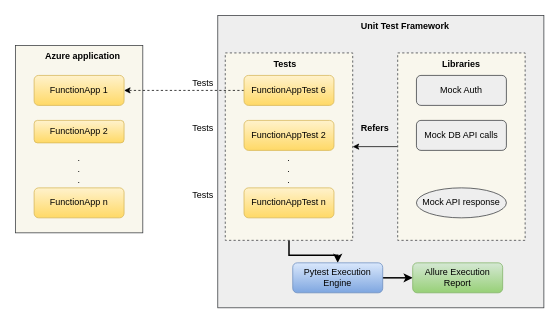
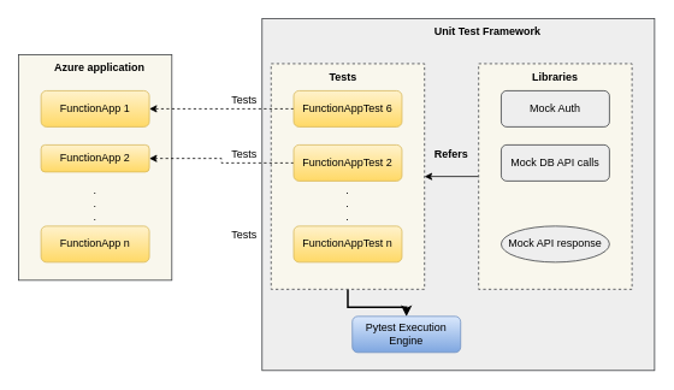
+ <mxCell id="13" style="edgeStyle=orthogonalEdgeStyle;rounded=0;orthogonalLoop=1;jettySize=auto;html=1;exitX=0;exitY=0.5;exitDx=0;exitDy=0;entryX=1;entryY=0.5;entryDx=0;entryDy=0;dashed=1;" edge="1" parent="1" source="14" target="5"><mxGeometry relative="1" as="geometry" /></mxCell>
- <mxCell id="22" style="edgeStyle=orthogonalEdgeStyle;rounded=0;orthogonalLoop=1;jettySize=auto;html=1;exitX=1;exitY=0.5;exitDx=0;exitDy=0;entryX=0;entryY=0.5;entryDx=0;entryDy=0;strokeWidth=2;" edge="1" parent="1" source="23" target="24"><mxGeometry relative="1" as="geometry" /></mxCell>
- <mxCell id="24" value="Allure Execution Report" style="rounded=1;whiteSpace=wrap;html=1;fillColor=#d5e8d4;strokeColor=#82b366;gradientColor=#97d077;" vertex="1" parent="1"><mxGeometry x="550" y="350" width="120" height="40" as="geometry" /></mxCell>
